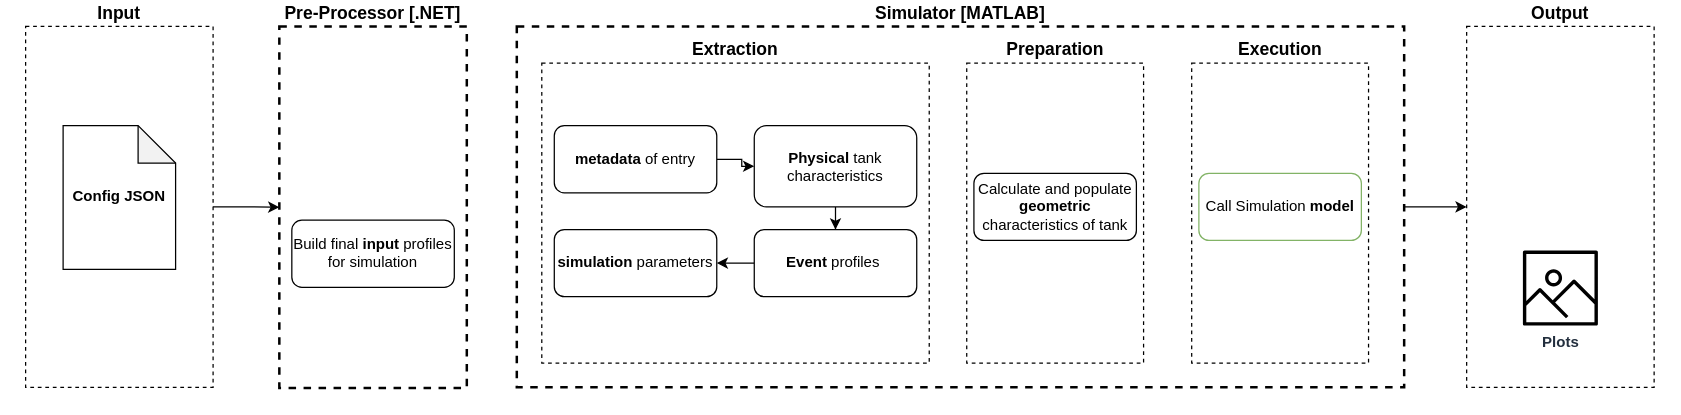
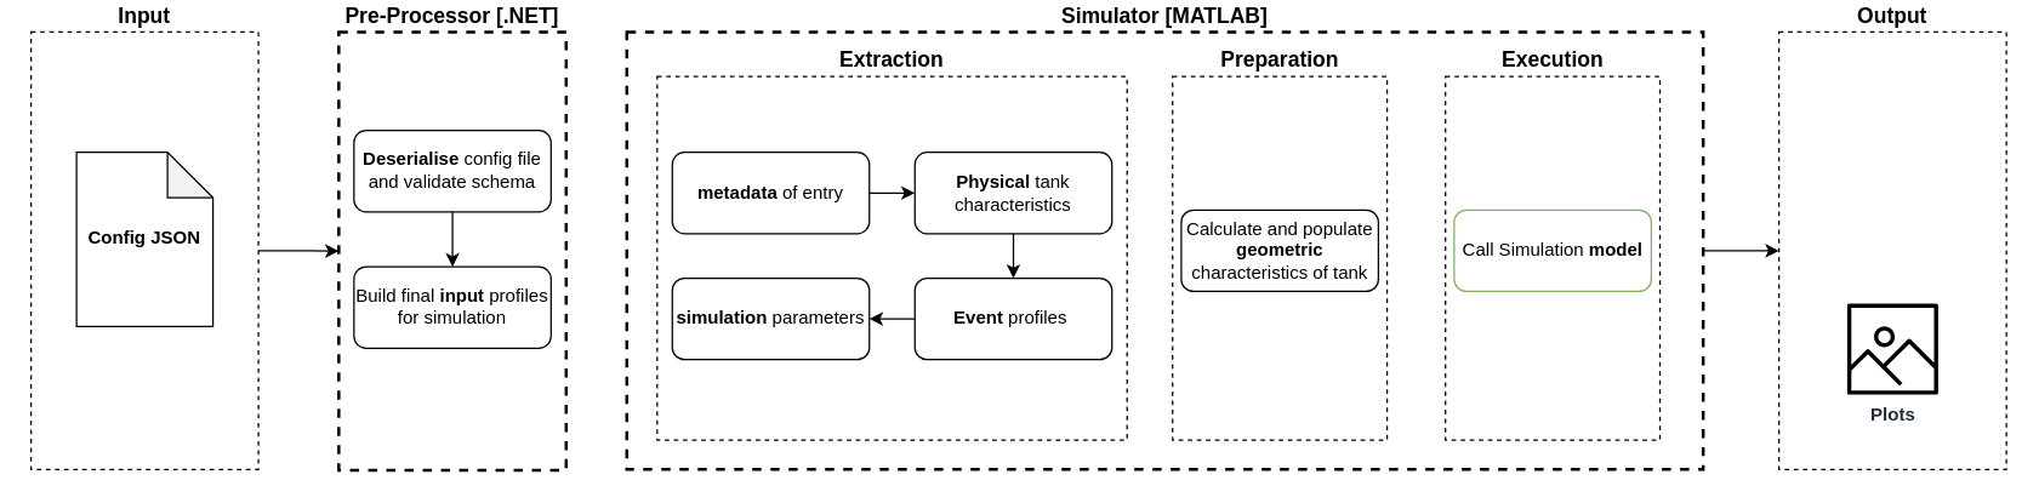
+ <mxCell id="24" value="&lt;b&gt;Deserialise &lt;/b&gt;config file and validate schema" style="rounded=1;whiteSpace=wrap;html=1;" vertex="1" parent="1"><mxGeometry x="233" y="85.62" width="130" height="53.75" as="geometry" /></mxCell>
- <mxCell id="17" value="&lt;b&gt;Physical &lt;/b&gt;tank characteristics" style="rounded=1;whiteSpace=wrap;html=1;" parent="1" vertex="1"><mxGeometry x="603" y="100" width="130" height="65" as="geometry" /></mxCell>
+ <mxCell id="17" value="&lt;b&gt;Physical &lt;/b&gt;tank characteristics" style="rounded=1;whiteSpace=wrap;html=1;" parent="1" vertex="1"><mxGeometry x="603" y="100" width="130" height="53.75" as="geometry" /></mxCell>
+ <mxCell id="23" value="" style="edgeStyle=orthogonalEdgeStyle;rounded=0;orthogonalLoop=1;jettySize=auto;html=1;" edge="1" parent="1" source="24" target="11"><mxGeometry relative="1" as="geometry" /></mxCell>
